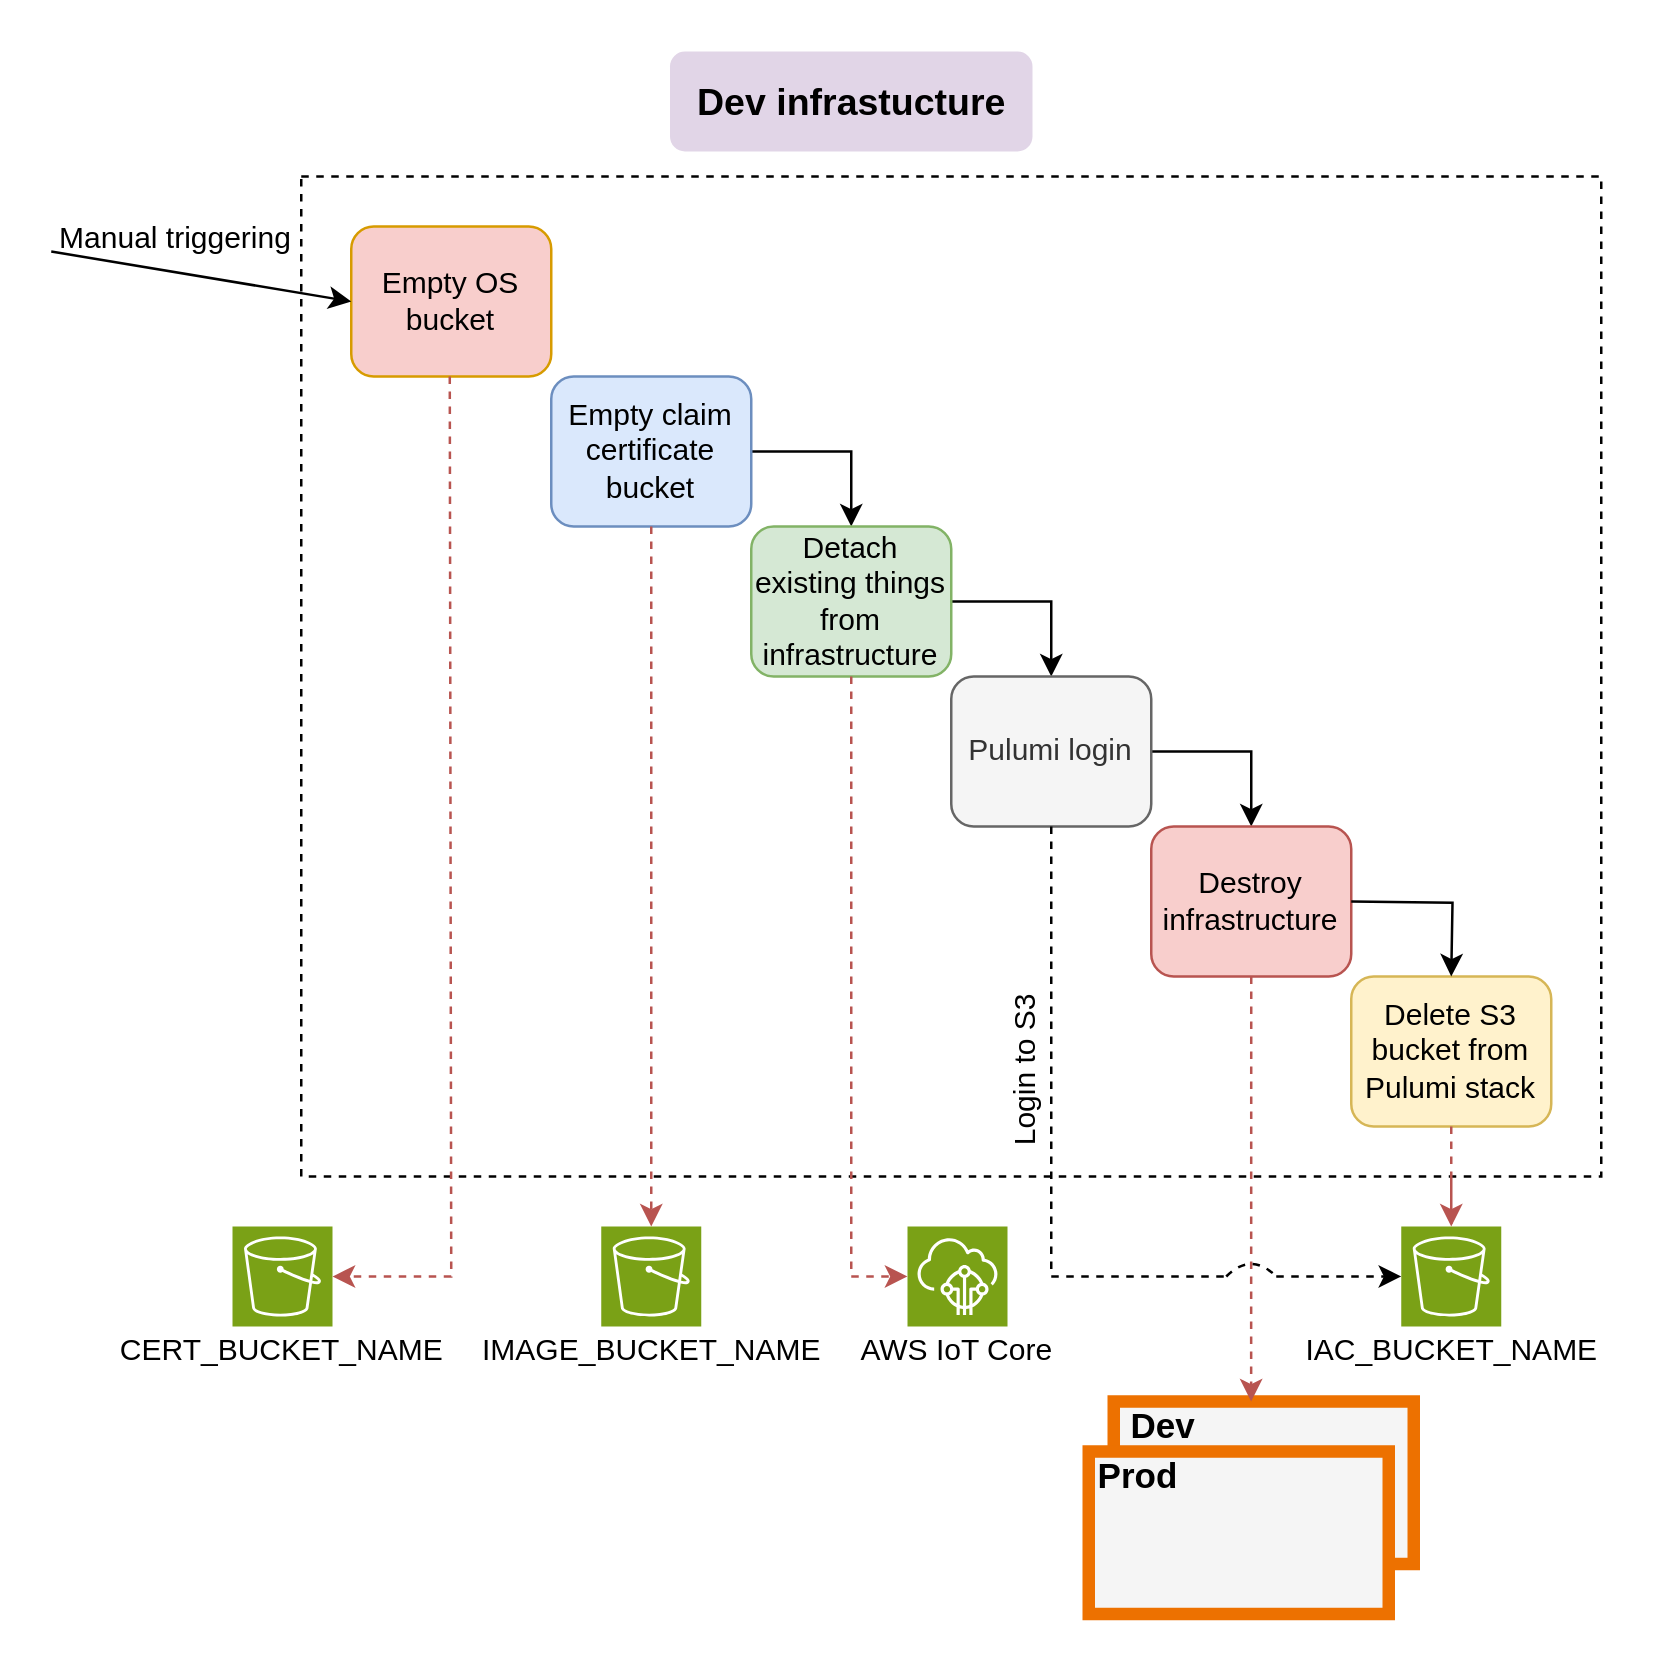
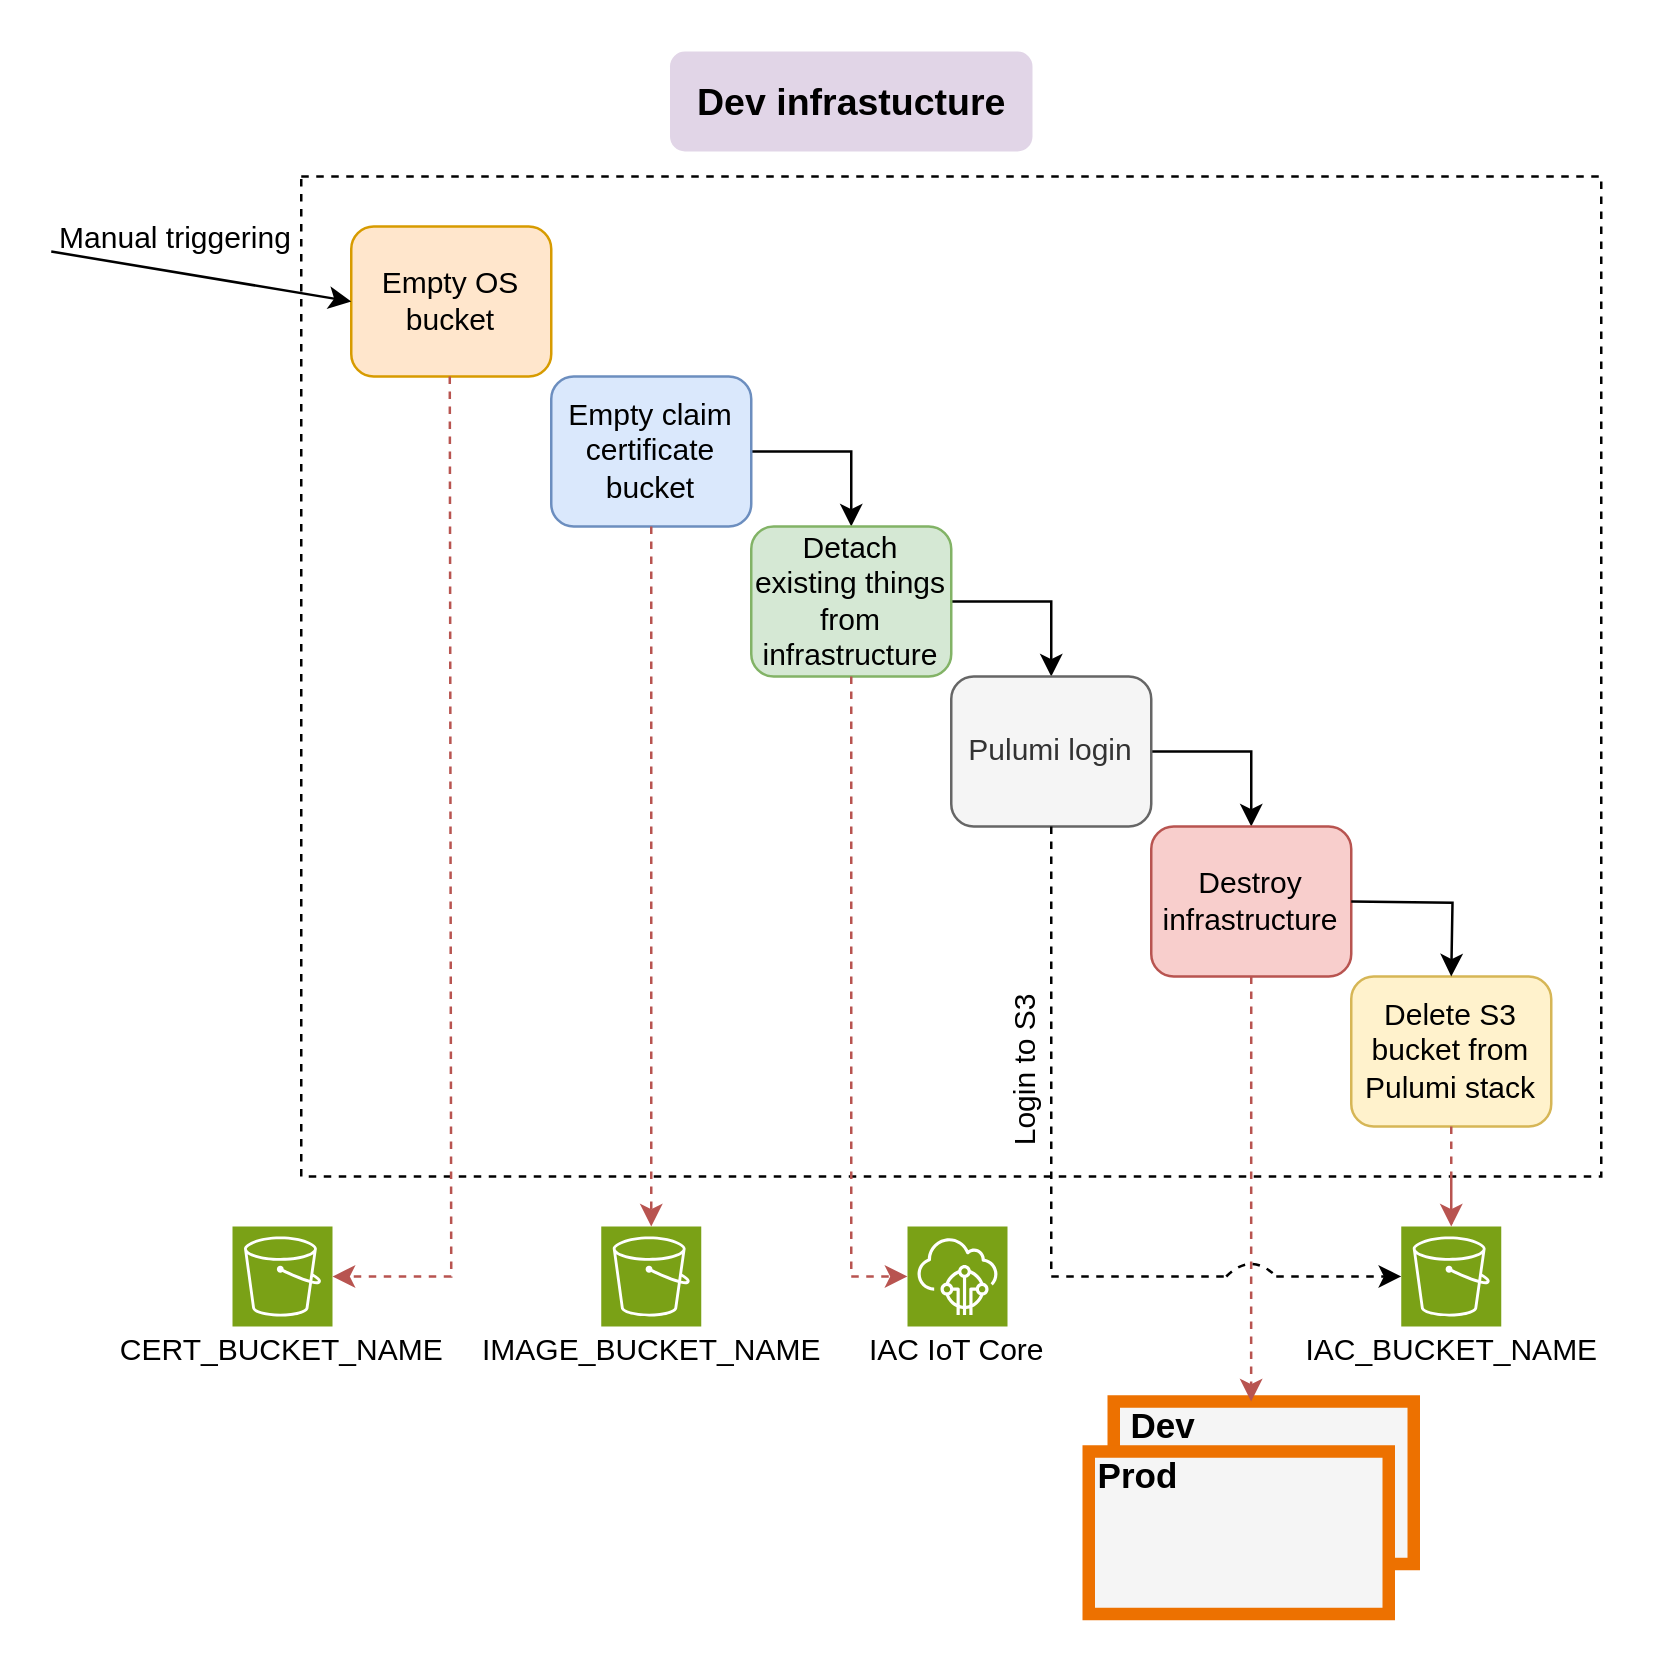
- <mxCell id="3" value="Empty OS bucket" style="rounded=1;whiteSpace=wrap;html=1;glass=0;fillColor=#f8cecc;strokeColor=#d79b00;" parent="1" vertex="1"><mxGeometry x="140" y="90" width="80" height="60" as="geometry" /></mxCell>
+ <mxCell id="3" value="Empty OS bucket" style="rounded=1;whiteSpace=wrap;html=1;glass=0;fillColor=#ffe6cc;strokeColor=#d79b00;" parent="1" vertex="1"><mxGeometry x="140" y="90" width="80" height="60" as="geometry" /></mxCell>
- <mxCell id="31" value="AWS IoT Core" style="text;html=1;strokeColor=none;fillColor=none;align=center;verticalAlign=middle;whiteSpace=wrap;rounded=0;" vertex="1" parent="1"><mxGeometry x="340" y="530" width="85" height="20" as="geometry" /></mxCell>
+ <mxCell id="31" value="IAC IoT Core" style="text;html=1;strokeColor=none;fillColor=none;align=center;verticalAlign=middle;whiteSpace=wrap;rounded=0;" vertex="1" parent="1"><mxGeometry x="340" y="530" width="85" height="20" as="geometry" /></mxCell>
